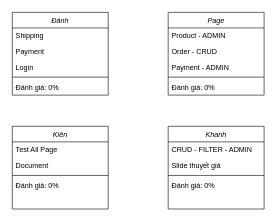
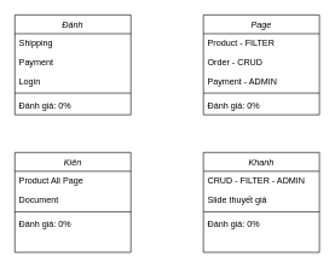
- <mxCell id="9" value="Product - ADMIN" style="text;align=left;verticalAlign=top;spacingLeft=4;spacingRight=4;overflow=hidden;rotatable=0;points=[[0,0.5],[1,0.5]];portConstraint=eastwest;" vertex="1" parent="8"><mxGeometry y="26" width="160" height="26" as="geometry" /></mxCell>
+ <mxCell id="9" value="Product - FILTER" style="text;align=left;verticalAlign=top;spacingLeft=4;spacingRight=4;overflow=hidden;rotatable=0;points=[[0,0.5],[1,0.5]];portConstraint=eastwest;" vertex="1" parent="8"><mxGeometry y="26" width="160" height="26" as="geometry" /></mxCell>
- <mxCell id="15" value="Test All Page" style="text;align=left;verticalAlign=top;spacingLeft=4;spacingRight=4;overflow=hidden;rotatable=0;points=[[0,0.5],[1,0.5]];portConstraint=eastwest;" vertex="1" parent="14"><mxGeometry y="26" width="160" height="26" as="geometry" /></mxCell>
+ <mxCell id="15" value="Product All Page" style="text;align=left;verticalAlign=top;spacingLeft=4;spacingRight=4;overflow=hidden;rotatable=0;points=[[0,0.5],[1,0.5]];portConstraint=eastwest;" vertex="1" parent="14"><mxGeometry y="26" width="160" height="26" as="geometry" /></mxCell>
